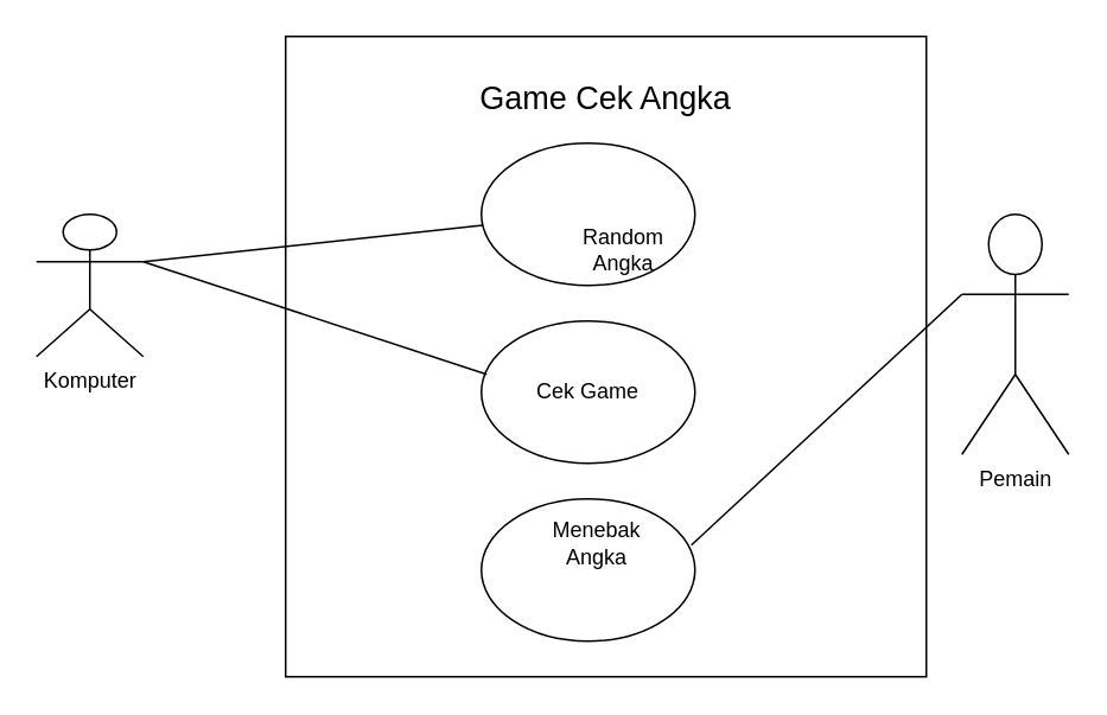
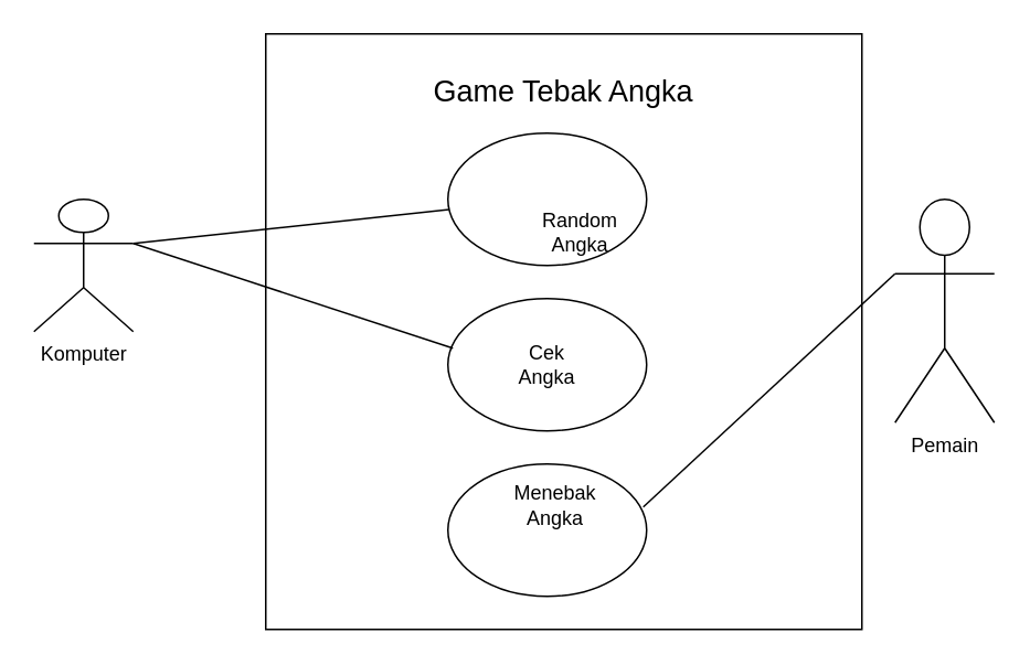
- <mxCell id="14" value="Game Cek Angka" style="text;html=1;strokeColor=none;fillColor=none;align=center;verticalAlign=middle;whiteSpace=wrap;rounded=0;fontSize=18;" vertex="1" parent="1"><mxGeometry x="250" y="40" width="180" height="30" as="geometry" /></mxCell>
+ <mxCell id="14" value="Game Tebak Angka" style="text;html=1;strokeColor=none;fillColor=none;align=center;verticalAlign=middle;whiteSpace=wrap;rounded=0;fontSize=18;" vertex="1" parent="1"><mxGeometry x="250" y="40" width="180" height="30" as="geometry" /></mxCell>
- <mxCell id="12" value="Cek Game" style="text;html=1;strokeColor=none;fillColor=none;align=center;verticalAlign=middle;whiteSpace=wrap;rounded=0;" vertex="1" parent="1"><mxGeometry x="300" y="205" width="60" height="30" as="geometry" /></mxCell>
+ <mxCell id="12" value="Cek Angka" style="text;html=1;strokeColor=none;fillColor=none;align=center;verticalAlign=middle;whiteSpace=wrap;rounded=0;" vertex="1" parent="1"><mxGeometry x="300" y="205" width="60" height="30" as="geometry" /></mxCell>
